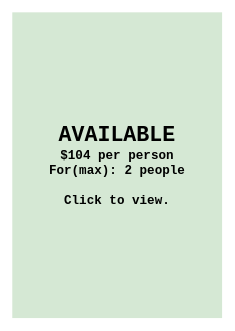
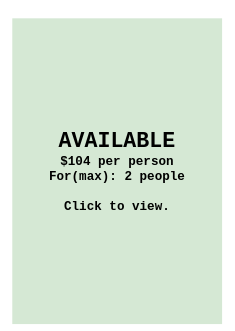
- <mxCell id="2" value="&lt;font&gt;&lt;font face=&quot;Courier New&quot; style=&quot;font-size: 21px&quot;&gt;&lt;span style=&quot;font-size: 36px&quot;&gt;&lt;b&gt;AVAILABLE&lt;br&gt;&lt;/b&gt;&lt;/span&gt;&lt;b&gt;$104 per person&lt;br&gt;For(max): 2 people&lt;br&gt;&lt;br&gt;Click to view.&lt;/b&gt;&lt;/font&gt;&lt;br&gt;&lt;/font&gt;" style="rounded=0;whiteSpace=wrap;html=1;fillColor=#d5e8d4;strokeWidth=4;strokeColor=none;" parent="1" vertex="1"><mxGeometry x="20" y="20" width="350" height="510" as="geometry" /></mxCell>
+ <mxCell id="2" value="&lt;font&gt;&lt;font face=&quot;Courier New&quot; style=&quot;font-size: 21px&quot;&gt;&lt;span style=&quot;font-size: 36px&quot;&gt;&lt;b&gt;AVAILABLE&lt;br&gt;&lt;/b&gt;&lt;/span&gt;&lt;b&gt;$104 per person&lt;br&gt;For(max): 2 people&lt;br&gt;&lt;br&gt;Click to view.&lt;/b&gt;&lt;/font&gt;&lt;br&gt;&lt;/font&gt;" style="rounded=0;whiteSpace=wrap;html=1;fillColor=#d5e8d4;strokeWidth=4;strokeColor=none;" parent="1" vertex="1"><mxGeometry x="20" y="30" width="350" height="510" as="geometry" /></mxCell>
